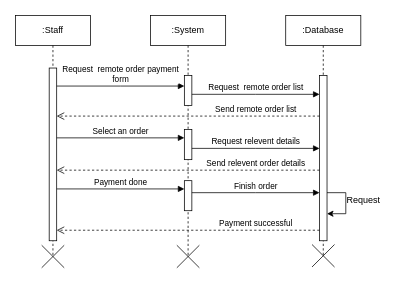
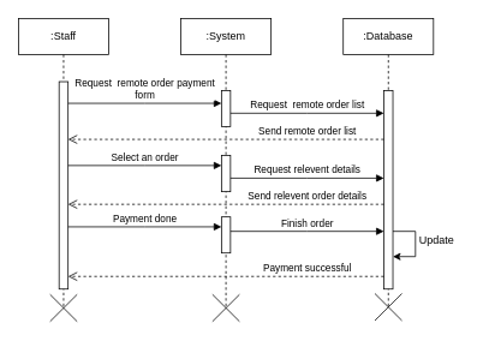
- <mxCell id="19" value="Request&amp;nbsp;" style="text;html=1;align=center;verticalAlign=middle;resizable=0;points=[];autosize=1;strokeColor=none;fillColor=none;" vertex="1" parent="1"><mxGeometry x="450" y="251" width="70" height="30" as="geometry" /></mxCell>
+ <mxCell id="19" value="Update&amp;nbsp;" style="text;html=1;align=center;verticalAlign=middle;resizable=0;points=[];autosize=1;strokeColor=none;fillColor=none;" vertex="1" parent="1"><mxGeometry x="450" y="251" width="70" height="30" as="geometry" /></mxCell>
